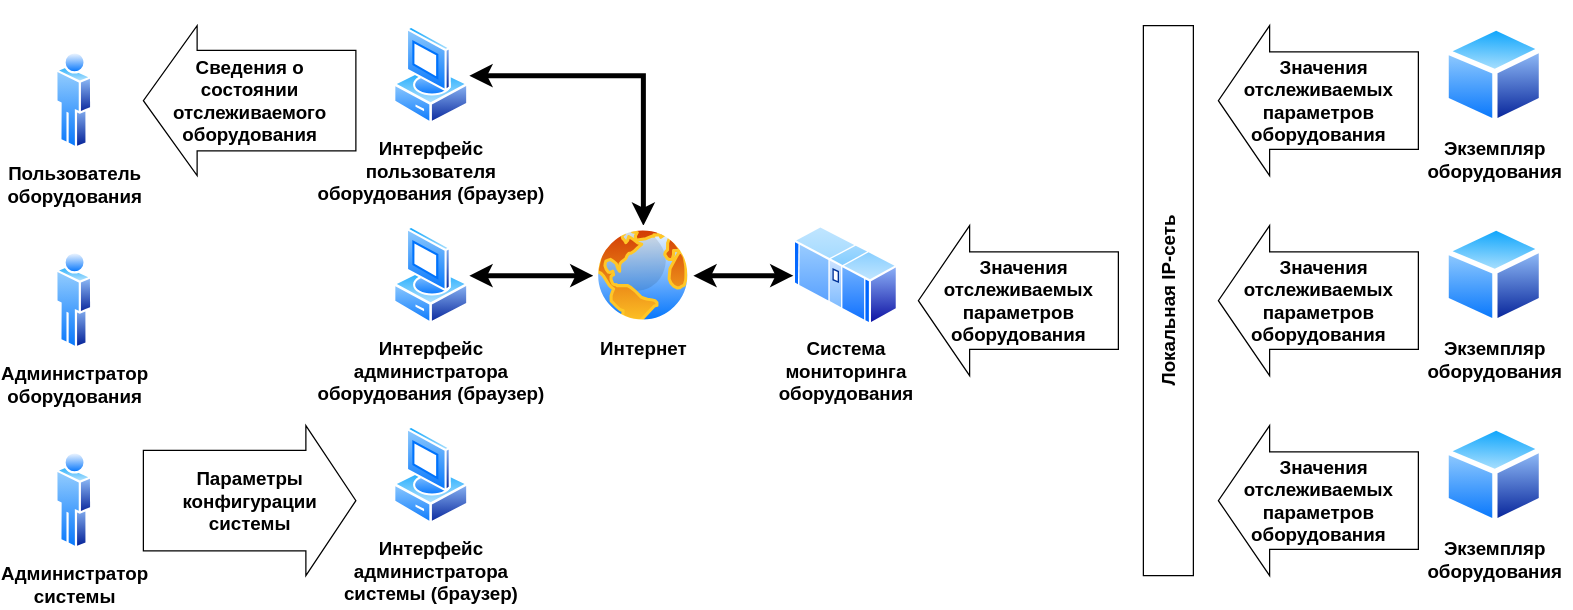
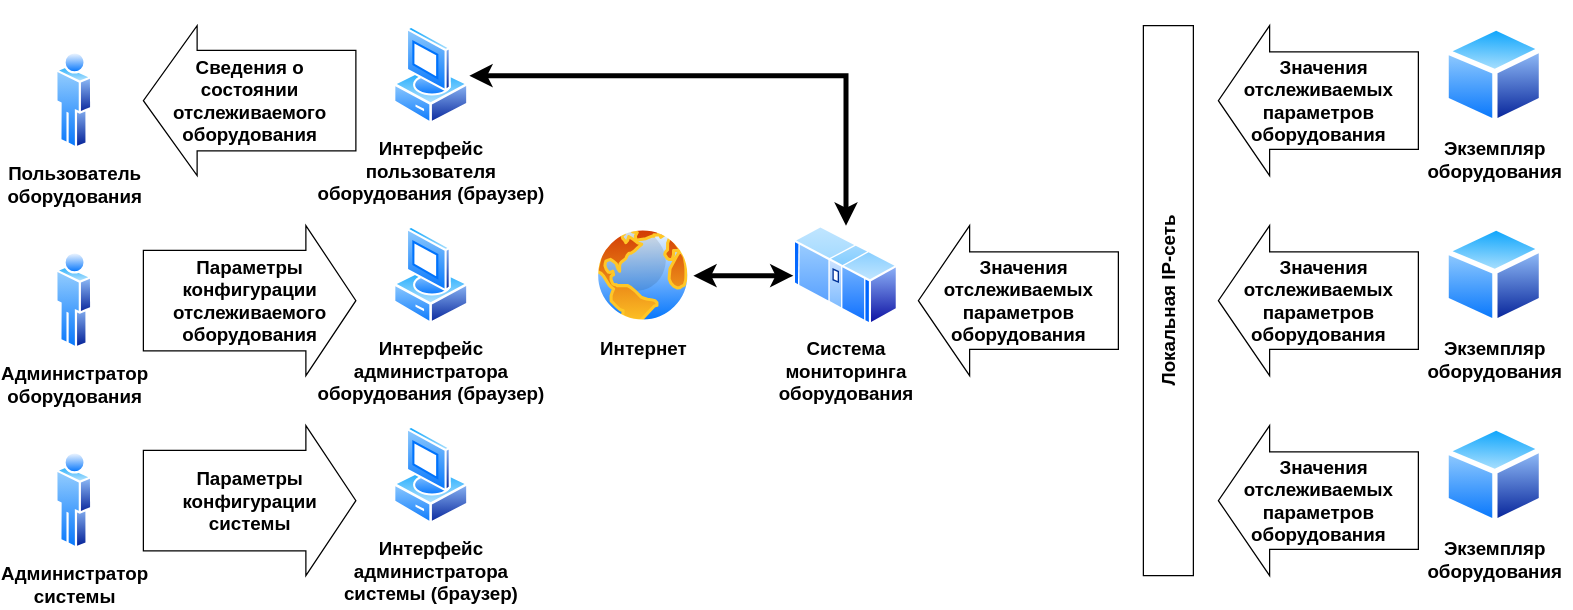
- <mxCell id="6" style="edgeStyle=orthogonalEdgeStyle;rounded=0;orthogonalLoop=1;jettySize=auto;html=1;exitX=1;exitY=0.5;exitDx=0;exitDy=0;startArrow=classic;startFill=1;strokeWidth=4;sketch=0;fontSize=15;fontStyle=1" edge="1" parent="1" source="7" target="15"><mxGeometry relative="1" as="geometry" /></mxCell>
+ <mxCell id="6" style="edgeStyle=orthogonalEdgeStyle;rounded=0;orthogonalLoop=1;jettySize=auto;html=1;exitX=1;exitY=0.5;exitDx=0;exitDy=0;startArrow=classic;startFill=1;strokeWidth=4;sketch=0;fontSize=15;fontStyle=1;" edge="1" parent="1" source="7" target="2"><mxGeometry relative="1" as="geometry" /></mxCell>
- <mxCell id="8" style="edgeStyle=orthogonalEdgeStyle;rounded=0;orthogonalLoop=1;jettySize=auto;html=1;exitX=1;exitY=0.5;exitDx=0;exitDy=0;startArrow=classic;startFill=1;strokeWidth=4;fontSize=15;fontStyle=1" edge="1" parent="1" source="9" target="15"><mxGeometry relative="1" as="geometry" /></mxCell>
+ <mxCell id="13" value="Параметры &lt;br style=&quot;font-size: 15px;&quot;&gt;конфигурации&lt;br style=&quot;font-size: 15px;&quot;&gt;отслеживаемого&lt;br style=&quot;font-size: 15px;&quot;&gt;оборудования" style="html=1;shadow=0;dashed=0;align=center;verticalAlign=middle;shape=mxgraph.arrows2.arrow;dy=0.33;dx=40;notch=0;fontSize=15;fontStyle=1" vertex="1" parent="1"><mxGeometry x="90" y="180" width="170" height="120" as="geometry" /></mxCell>
